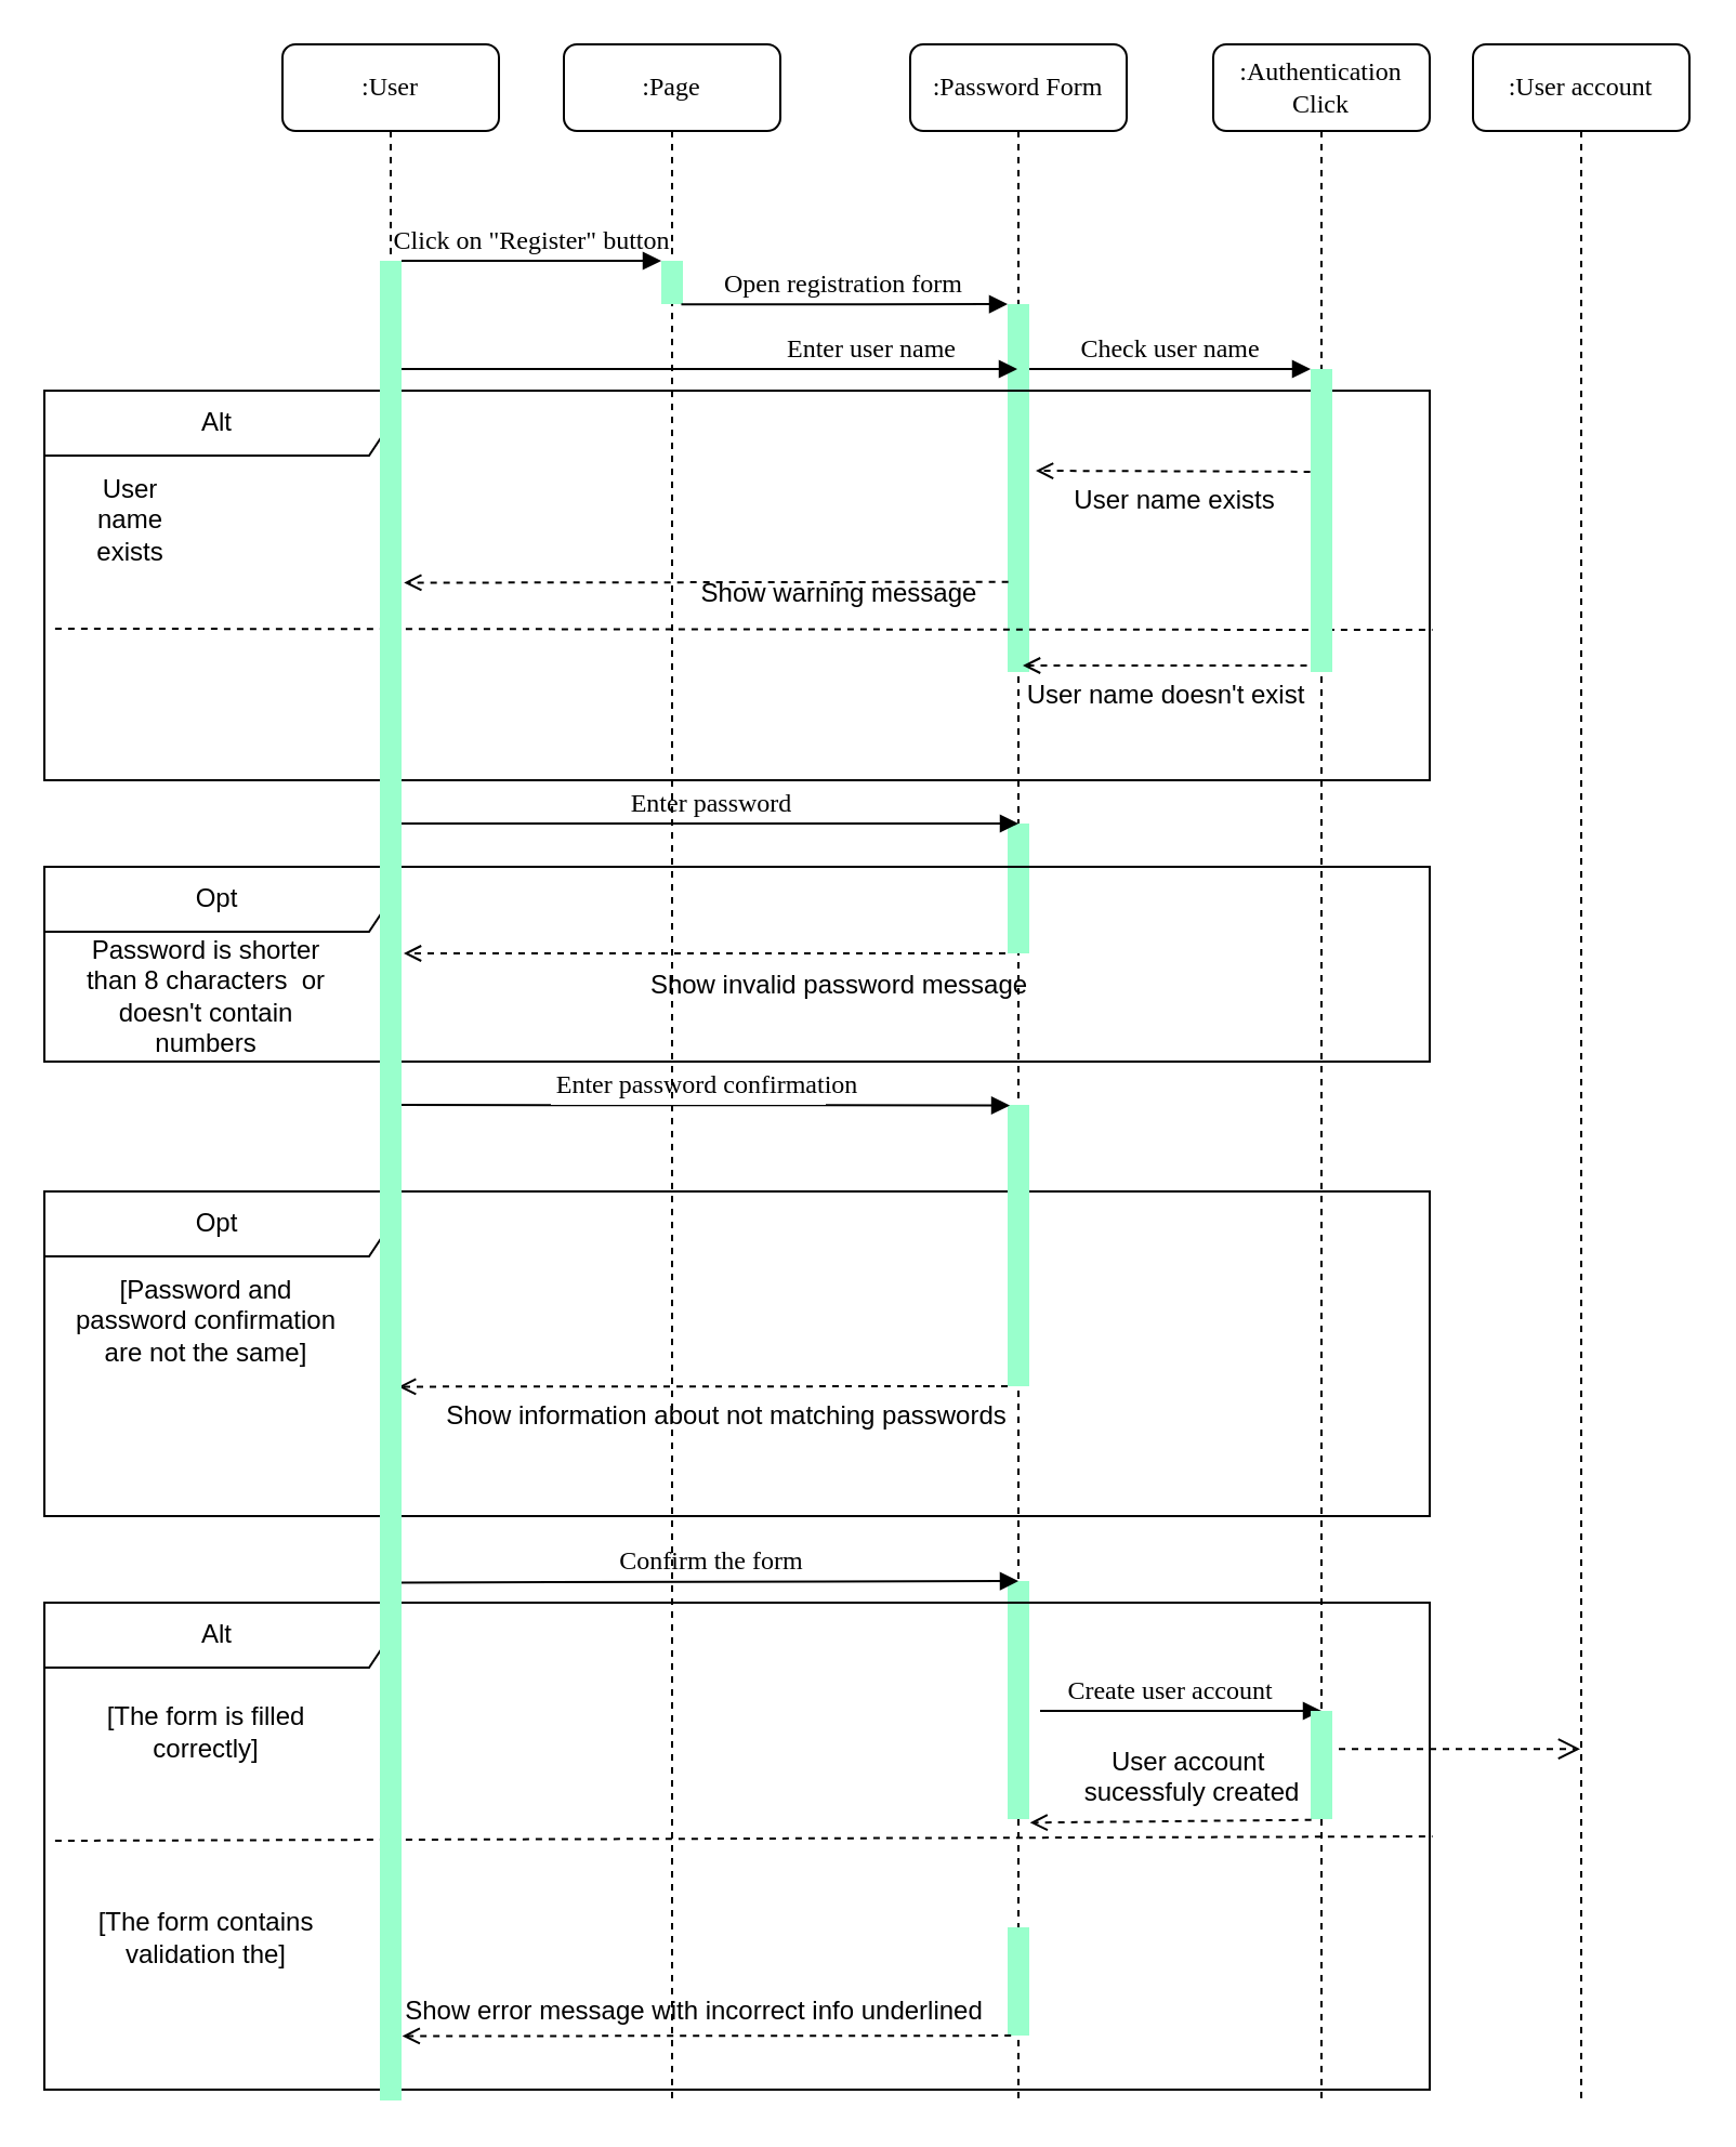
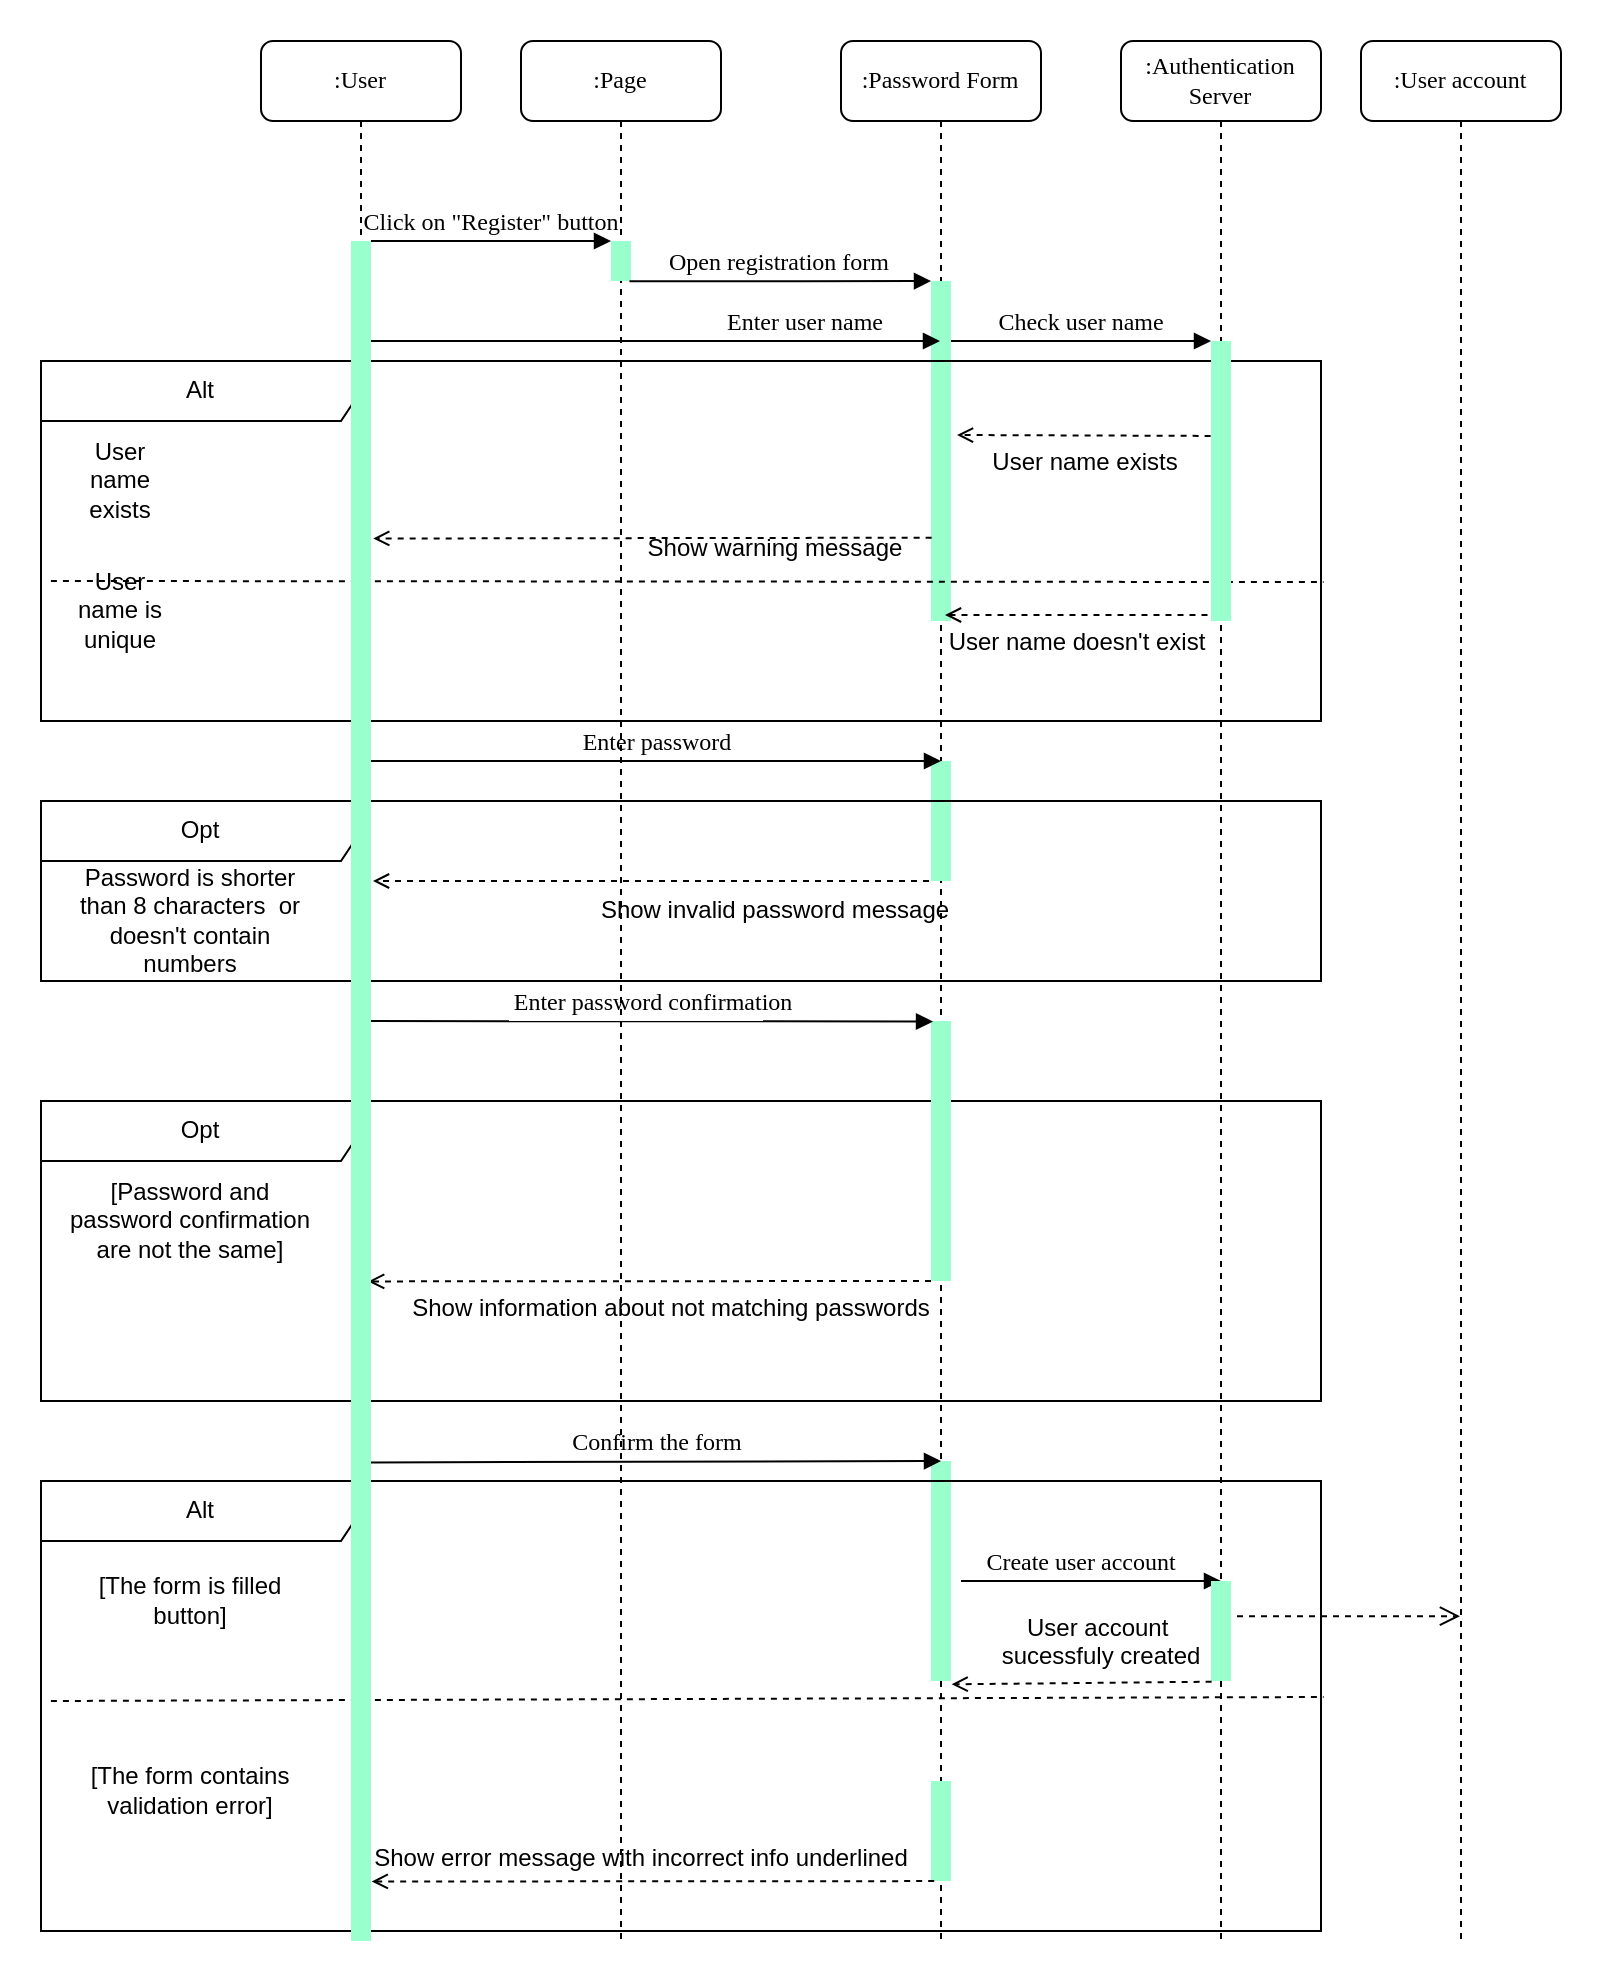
- <mxCell id="10" value=":Authentication Click" style="shape=umlLifeline;perimeter=lifelinePerimeter;whiteSpace=wrap;html=1;container=1;collapsible=0;recursiveResize=0;outlineConnect=0;rounded=1;shadow=0;comic=0;labelBackgroundColor=none;strokeWidth=1;fontFamily=Verdana;fontSize=12;align=center;" parent="1" vertex="1"><mxGeometry x="560" y="20" width="100" height="950" as="geometry" /></mxCell>
+ <mxCell id="10" value=":Authentication Server" style="shape=umlLifeline;perimeter=lifelinePerimeter;whiteSpace=wrap;html=1;container=1;collapsible=0;recursiveResize=0;outlineConnect=0;rounded=1;shadow=0;comic=0;labelBackgroundColor=none;strokeWidth=1;fontFamily=Verdana;fontSize=12;align=center;" parent="1" vertex="1"><mxGeometry x="560" y="20" width="100" height="950" as="geometry" /></mxCell>
+ <mxCell id="16" value="User name is unique" style="text;html=1;align=center;verticalAlign=middle;whiteSpace=wrap;rounded=0;" vertex="1" parent="14"><mxGeometry x="10" y="110" width="60" height="30" as="geometry" /></mxCell>
- <mxCell id="34" value="[The form is filled correctly]" style="text;html=1;align=center;verticalAlign=middle;whiteSpace=wrap;rounded=0;" vertex="1" parent="33"><mxGeometry x="10" y="45" width="130" height="30" as="geometry" /></mxCell>
+ <mxCell id="34" value="[The form is filled button]" style="text;html=1;align=center;verticalAlign=middle;whiteSpace=wrap;rounded=0;" vertex="1" parent="33"><mxGeometry x="10" y="45" width="130" height="30" as="geometry" /></mxCell>
- <mxCell id="35" value="[The form contains validation the]" style="text;html=1;align=center;verticalAlign=middle;whiteSpace=wrap;rounded=0;" vertex="1" parent="33"><mxGeometry x="10" y="140" width="130" height="30" as="geometry" /></mxCell>
+ <mxCell id="35" value="[The form contains validation error]" style="text;html=1;align=center;verticalAlign=middle;whiteSpace=wrap;rounded=0;" vertex="1" parent="33"><mxGeometry x="10" y="140" width="130" height="30" as="geometry" /></mxCell>
